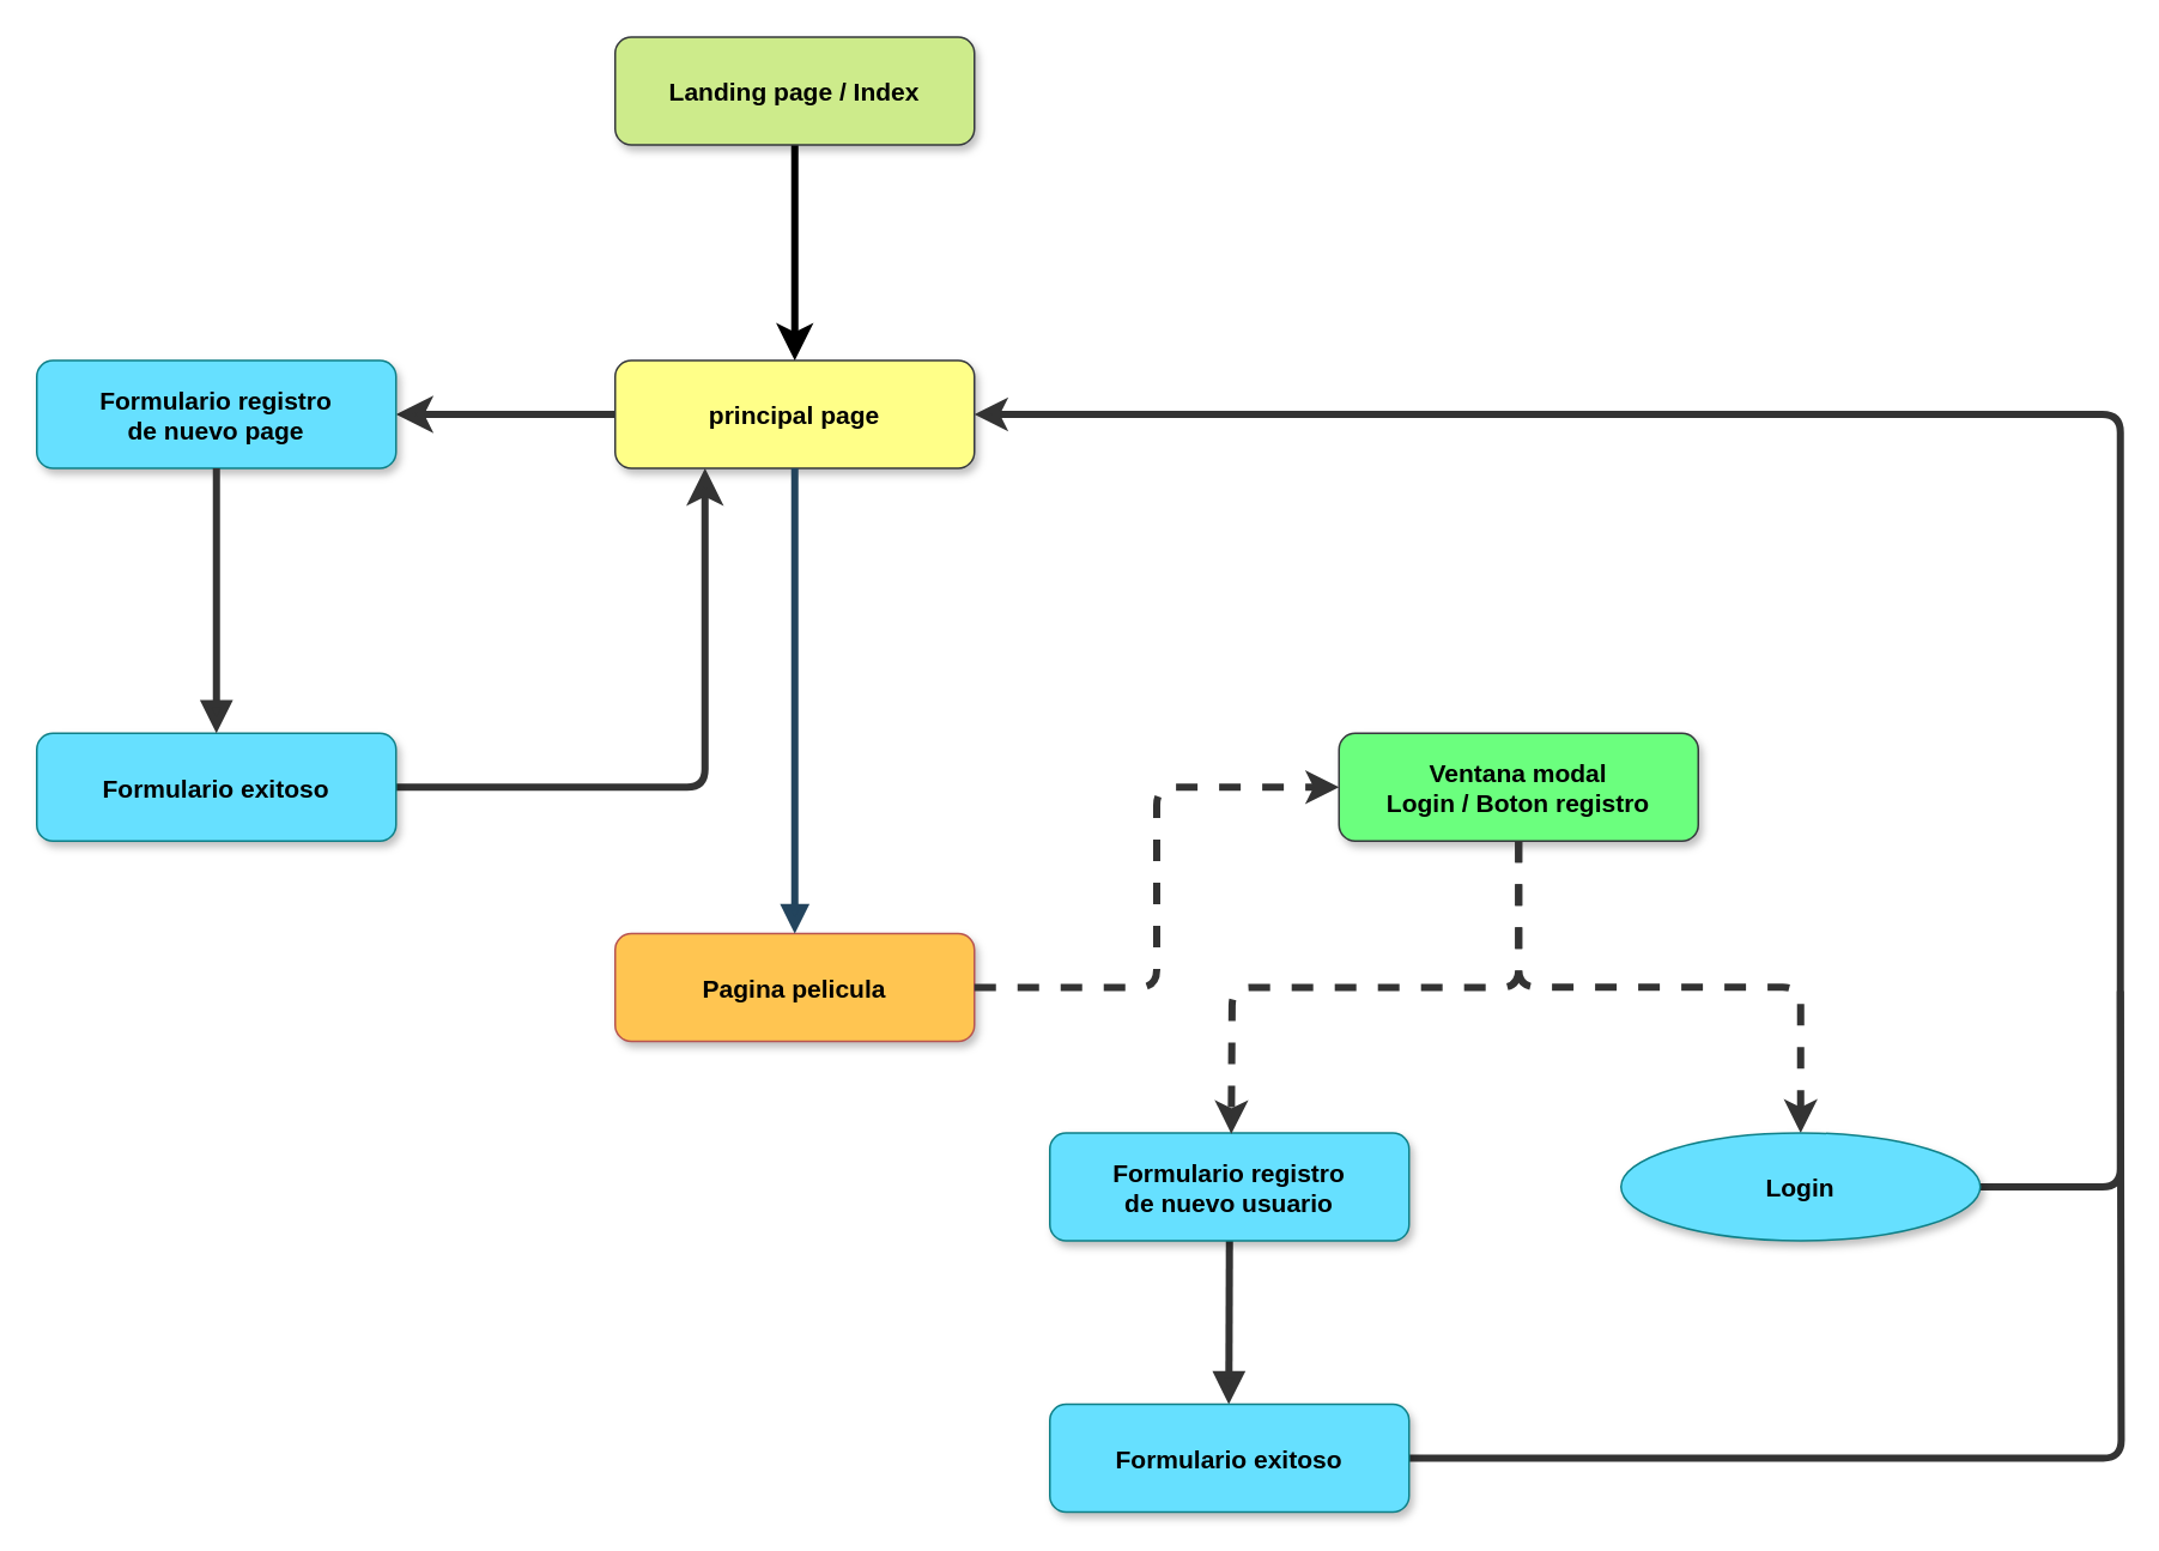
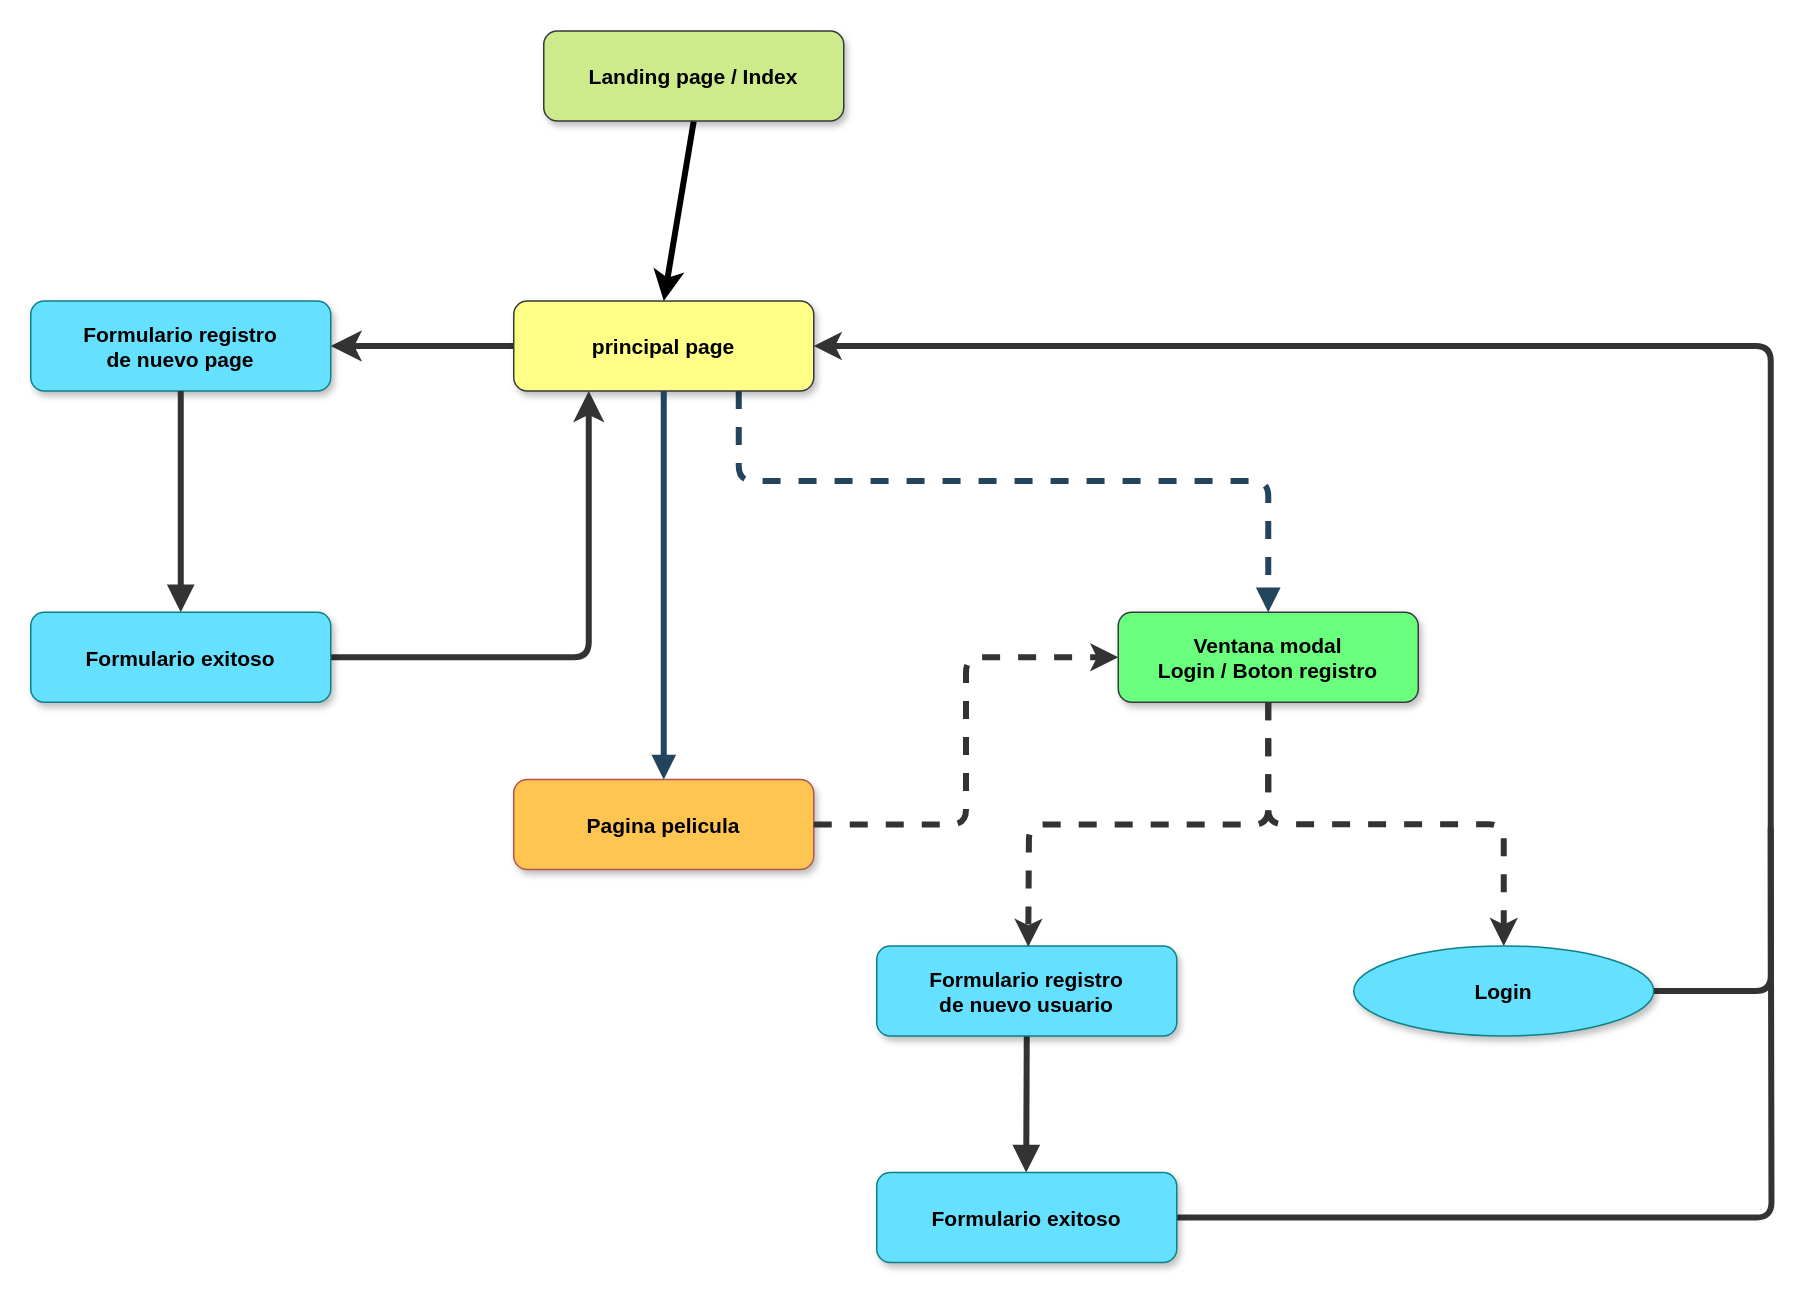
- <mxCell id="15" value="Landing page / Index" style="rounded=1;fillColor=#cdeb8b;strokeColor=#36393d;shadow=1;fontStyle=1;fontSize=14;" parent="1" vertex="1"><mxGeometry x="342" y="20" width="200" height="60" as="geometry" /></mxCell>
+ <mxCell id="15" value="Landing page / Index" style="rounded=1;fillColor=#cdeb8b;strokeColor=#36393d;shadow=1;fontStyle=1;fontSize=14;" parent="1" vertex="1"><mxGeometry x="362" y="20" width="200" height="60" as="geometry" /></mxCell>
+ <mxCell id="2" value="" style="edgeStyle=elbowEdgeStyle;elbow=vertical;strokeWidth=4;endArrow=block;endFill=1;fontStyle=1;dashed=1;strokeColor=#23445D;entryX=0.5;entryY=0;entryDx=0;entryDy=0;exitX=0.75;exitY=1;exitDx=0;exitDy=0;sourcePerimeterSpacing=0;" parent="1" source="4" target="7" edge="1"><mxGeometry x="22" y="165.5" width="100" height="100" as="geometry"><mxPoint x="492" y="350" as="sourcePoint" /><mxPoint x="951" y="575" as="targetPoint" /><Array as="points"><mxPoint x="670" y="320" /></Array></mxGeometry></mxCell>
